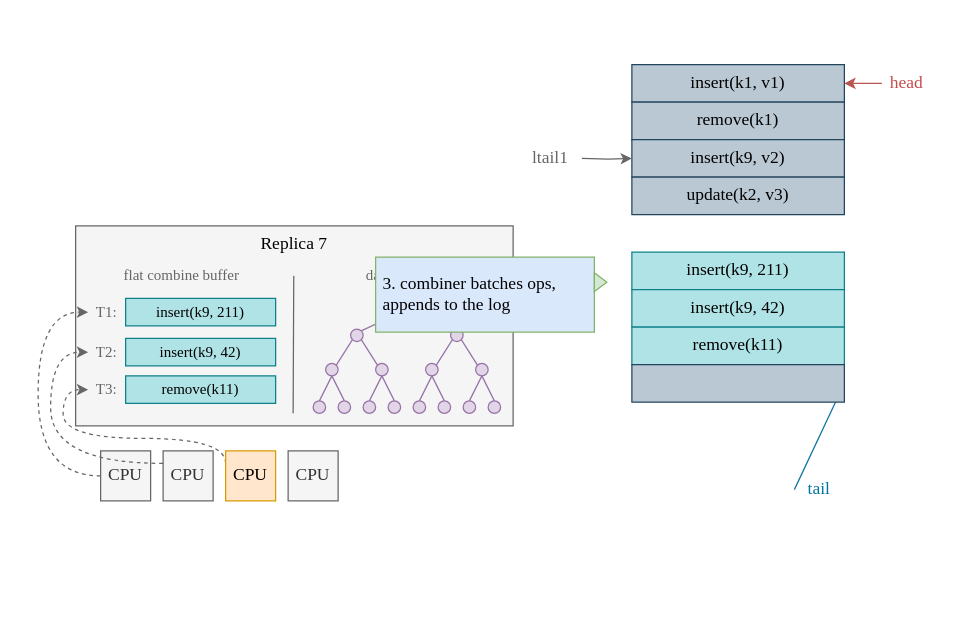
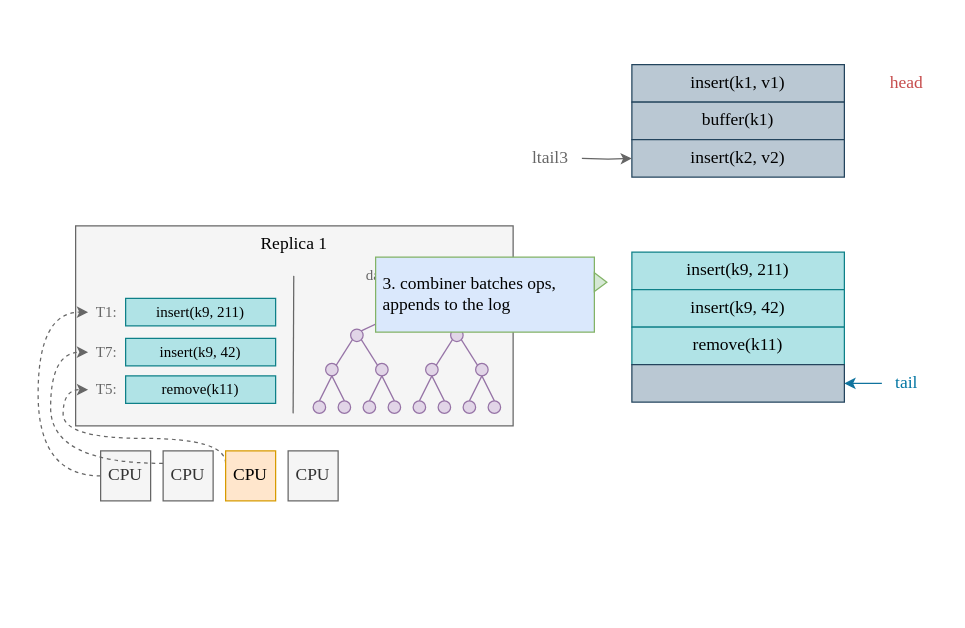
- <mxCell id="9" value="" style="endArrow=classic;html=1;fillColor=#f8cecc;strokeColor=#b85450;exitX=0;exitY=0.5;exitDx=0;exitDy=0;entryX=1;entryY=0.5;entryDx=0;entryDy=0;" parent="1" source="10" target="3" edge="1"><mxGeometry width="50" height="50" relative="1" as="geometry"><mxPoint x="715" y="66" as="sourcePoint" /><mxPoint x="715" y="111" as="targetPoint" /></mxGeometry></mxCell>
- <mxCell id="4" value="remove(k1)" style="text;html=1;strokeColor=#23445d;fillColor=#bac8d3;align=center;verticalAlign=middle;whiteSpace=wrap;rounded=0;fontSize=14;fontFamily=Menlo;" parent="1" vertex="1"><mxGeometry x="505" y="81" width="170" height="30" as="geometry" /></mxCell>
+ <mxCell id="4" value="buffer(k1)" style="text;html=1;strokeColor=#23445d;fillColor=#bac8d3;align=center;verticalAlign=middle;whiteSpace=wrap;rounded=0;fontSize=14;fontFamily=Menlo;" parent="1" vertex="1"><mxGeometry x="505" y="81" width="170" height="30" as="geometry" /></mxCell>
- <mxCell id="16" value="ltail1" style="text;html=1;strokeColor=none;fillColor=none;align=center;verticalAlign=middle;whiteSpace=wrap;rounded=0;fontFamily=Menlo;fontSize=14;fontColor=#666666;" parent="1" vertex="1"><mxGeometry x="420" y="116" width="40" height="20" as="geometry" /></mxCell>
+ <mxCell id="16" value="ltail3" style="text;html=1;strokeColor=none;fillColor=none;align=center;verticalAlign=middle;whiteSpace=wrap;rounded=0;fontFamily=Menlo;fontSize=14;fontColor=#666666;" parent="1" vertex="1"><mxGeometry x="420" y="116" width="40" height="20" as="geometry" /></mxCell>
- <mxCell id="5" value="insert(k9, v2)" style="text;html=1;strokeColor=#23445d;fillColor=#bac8d3;align=center;verticalAlign=middle;whiteSpace=wrap;rounded=0;fontSize=14;fontFamily=Menlo;" parent="1" vertex="1"><mxGeometry x="505" y="111" width="170" height="30" as="geometry" /></mxCell>
+ <mxCell id="5" value="insert(k2, v2)" style="text;html=1;strokeColor=#23445d;fillColor=#bac8d3;align=center;verticalAlign=middle;whiteSpace=wrap;rounded=0;fontSize=14;fontFamily=Menlo;" parent="1" vertex="1"><mxGeometry x="505" y="111" width="170" height="30" as="geometry" /></mxCell>
- <mxCell id="6" value="update(k2, v3)" style="text;html=1;strokeColor=#23445d;fillColor=#bac8d3;align=center;verticalAlign=middle;whiteSpace=wrap;rounded=0;fontSize=14;fontFamily=Menlo;" parent="1" vertex="1"><mxGeometry x="505" y="141" width="170" height="30" as="geometry" /></mxCell>
- <mxCell id="15" value="Replica 7" style="text;html=1;strokeColor=none;fillColor=none;align=center;verticalAlign=middle;whiteSpace=wrap;rounded=0;fontFamily=Menlo;fontSize=14;" parent="1" vertex="1"><mxGeometry x="90" y="185" width="290" height="20" as="geometry" /></mxCell>
+ <mxCell id="15" value="Replica 1" style="text;html=1;strokeColor=none;fillColor=none;align=center;verticalAlign=middle;whiteSpace=wrap;rounded=0;fontFamily=Menlo;fontSize=14;" parent="1" vertex="1"><mxGeometry x="90" y="185" width="290" height="20" as="geometry" /></mxCell>
- <mxCell id="48" value="flat combine buffer" style="text;html=1;strokeColor=none;fillColor=none;align=center;verticalAlign=middle;whiteSpace=wrap;rounded=0;fontFamily=Menlo;fontSize=12;fontColor=#666666;" parent="1" vertex="1"><mxGeometry x="70" y="210" width="150" height="20" as="geometry" /></mxCell>
- <mxCell id="59" value="T2:" style="text;html=1;strokeColor=none;fillColor=none;align=center;verticalAlign=middle;whiteSpace=wrap;rounded=0;fontFamily=Menlo;fontSize=12;fontColor=#666666;" parent="1" vertex="1"><mxGeometry x="70" y="271" width="30" height="20" as="geometry" /></mxCell>
+ <mxCell id="59" value="T7:" style="text;html=1;strokeColor=none;fillColor=none;align=center;verticalAlign=middle;whiteSpace=wrap;rounded=0;fontFamily=Menlo;fontSize=12;fontColor=#666666;" parent="1" vertex="1"><mxGeometry x="70" y="271" width="30" height="20" as="geometry" /></mxCell>
- <mxCell id="61" value="T3:" style="text;html=1;strokeColor=none;fillColor=none;align=center;verticalAlign=middle;whiteSpace=wrap;rounded=0;fontFamily=Menlo;fontSize=12;fontColor=#666666;" parent="1" vertex="1"><mxGeometry x="70" y="301" width="30" height="20" as="geometry" /></mxCell>
+ <mxCell id="61" value="T5:" style="text;html=1;strokeColor=none;fillColor=none;align=center;verticalAlign=middle;whiteSpace=wrap;rounded=0;fontFamily=Menlo;fontSize=12;fontColor=#666666;" parent="1" vertex="1"><mxGeometry x="70" y="301" width="30" height="20" as="geometry" /></mxCell>
- <mxCell id="14" value="tail" style="text;html=1;strokeColor=none;fillColor=none;align=center;verticalAlign=middle;whiteSpace=wrap;rounded=0;fontFamily=Menlo;fontSize=14;fontColor=#0075A2;" parent="1" vertex="1"><mxGeometry x="635" y="381" width="40" height="20" as="geometry" /></mxCell>
+ <mxCell id="14" value="tail" style="text;html=1;strokeColor=none;fillColor=none;align=center;verticalAlign=middle;whiteSpace=wrap;rounded=0;fontFamily=Menlo;fontSize=14;fontColor=#0075A2;" parent="1" vertex="1"><mxGeometry x="705" y="296" width="40" height="20" as="geometry" /></mxCell>
